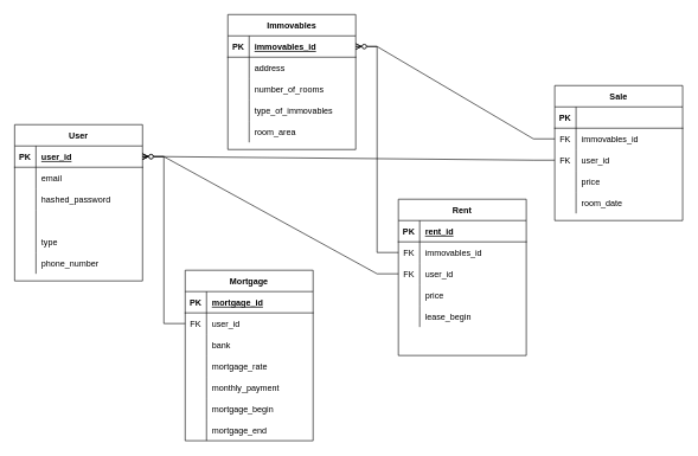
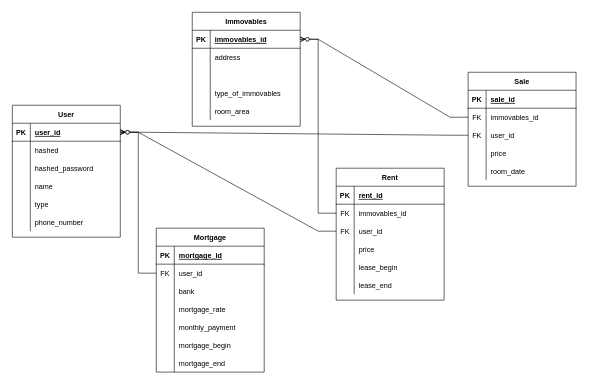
- <mxCell id="30" value="number_of_rooms" style="shape=partialRectangle;connectable=0;fillColor=none;top=0;left=0;bottom=0;right=0;align=left;spacingLeft=6;overflow=hidden;" parent="28" vertex="1"><mxGeometry x="30" width="150" height="30" as="geometry"><mxRectangle width="150" height="30" as="alternateBounds" /></mxGeometry></mxCell>
+ <mxCell id="40" value="sale_id" style="shape=partialRectangle;connectable=0;fillColor=none;top=0;left=0;bottom=0;right=0;align=left;spacingLeft=6;fontStyle=5;overflow=hidden;" parent="38" vertex="1"><mxGeometry x="30" width="150" height="30" as="geometry"><mxRectangle width="150" height="30" as="alternateBounds" /></mxGeometry></mxCell>
- <mxCell id="8" value="email" style="shape=partialRectangle;connectable=0;fillColor=none;top=0;left=0;bottom=0;right=0;align=left;spacingLeft=6;overflow=hidden;" parent="6" vertex="1"><mxGeometry x="30" width="150" height="30" as="geometry"><mxRectangle width="150" height="30" as="alternateBounds" /></mxGeometry></mxCell>
+ <mxCell id="8" value="hashed" style="shape=partialRectangle;connectable=0;fillColor=none;top=0;left=0;bottom=0;right=0;align=left;spacingLeft=6;overflow=hidden;" parent="6" vertex="1"><mxGeometry x="30" width="150" height="30" as="geometry"><mxRectangle width="150" height="30" as="alternateBounds" /></mxGeometry></mxCell>
+ <mxCell id="14" value="name" style="shape=partialRectangle;connectable=0;fillColor=none;top=0;left=0;bottom=0;right=0;align=left;spacingLeft=6;overflow=hidden;" parent="12" vertex="1"><mxGeometry x="30" width="150" height="30" as="geometry"><mxRectangle width="150" height="30" as="alternateBounds" /></mxGeometry></mxCell>
+ <mxCell id="93" value="lease_end" style="shape=partialRectangle;connectable=0;fillColor=none;top=0;left=0;bottom=0;right=0;align=left;spacingLeft=6;overflow=hidden;" parent="91" vertex="1"><mxGeometry x="30" width="150" height="30" as="geometry"><mxRectangle width="150" height="30" as="alternateBounds" /></mxGeometry></mxCell>
